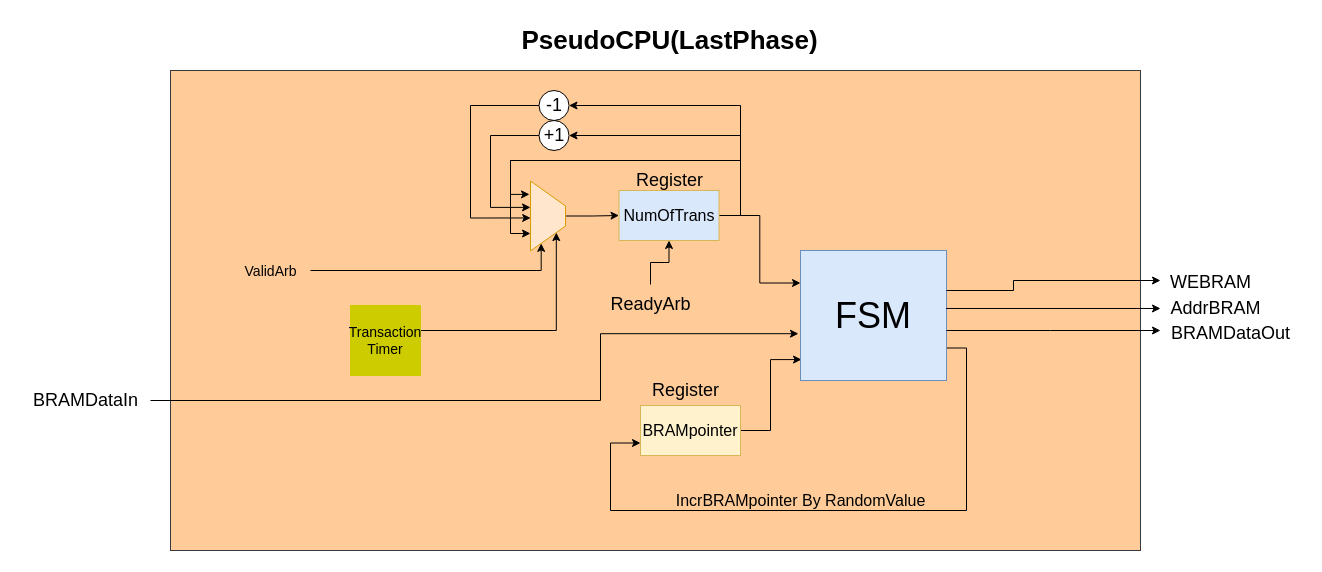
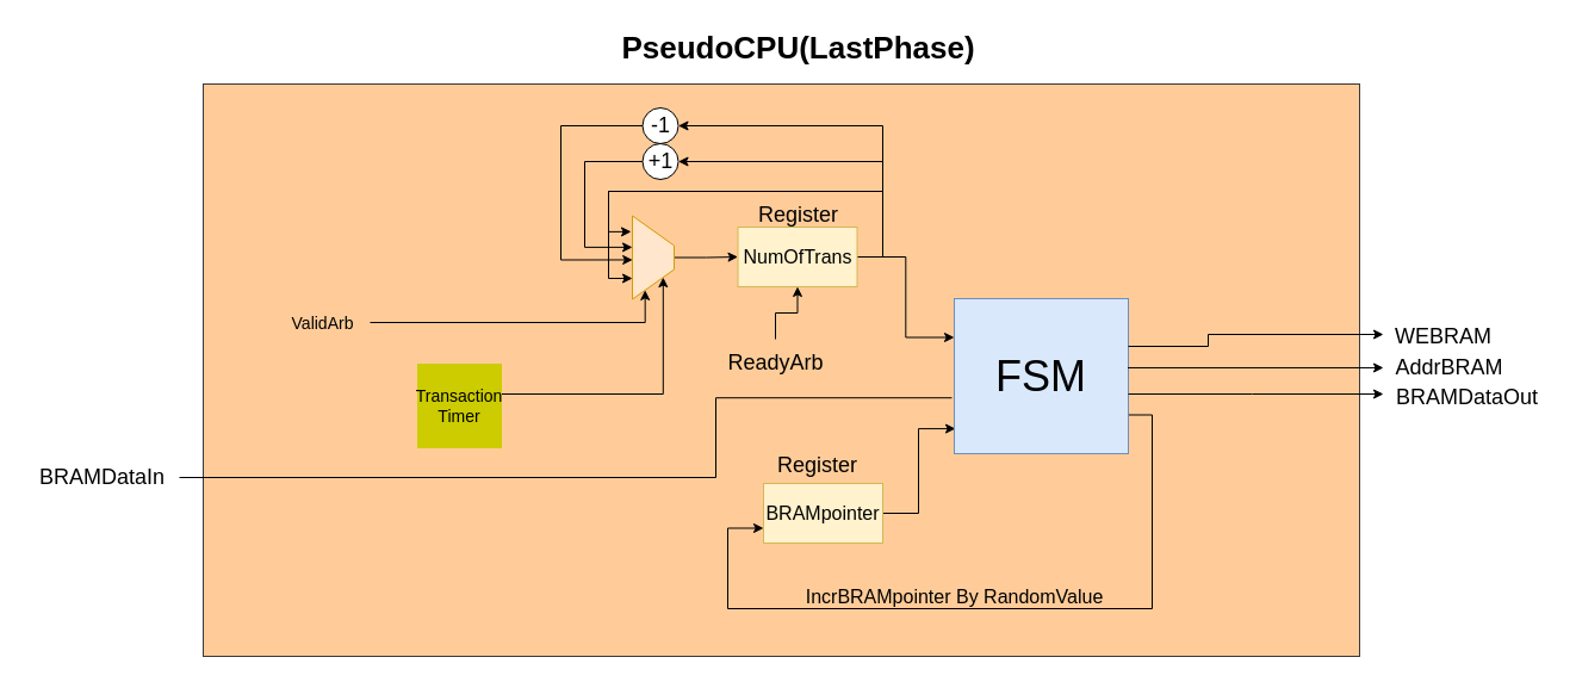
- <mxCell id="11" value="&lt;font style=&quot;font-size: 16px;&quot;&gt;NumOfTrans&lt;/font&gt;" style="rounded=0;whiteSpace=wrap;html=1;strokeColor=#d6b656;fontSize=14;fillColor=#dae8fc;" parent="1" vertex="1"><mxGeometry x="618.52" y="190" width="100" height="50" as="geometry" /></mxCell>
+ <mxCell id="11" value="&lt;font style=&quot;font-size: 16px;&quot;&gt;NumOfTrans&lt;/font&gt;" style="rounded=0;whiteSpace=wrap;html=1;strokeColor=#d6b656;fontSize=14;fillColor=#fff2cc;" parent="1" vertex="1"><mxGeometry x="618.52" y="190" width="100" height="50" as="geometry" /></mxCell>
- <mxCell id="26" style="edgeStyle=orthogonalEdgeStyle;rounded=0;orthogonalLoop=1;jettySize=auto;html=1;entryX=-0.014;entryY=0.64;entryDx=0;entryDy=0;fontSize=18;entryPerimeter=0;" parent="1" source="27" target="25" edge="1"><mxGeometry relative="1" as="geometry"><Array as="points"><mxPoint x="600" y="400" /><mxPoint x="600" y="333" /></Array></mxGeometry></mxCell>
+ <mxCell id="26" style="edgeStyle=orthogonalEdgeStyle;rounded=0;orthogonalLoop=1;jettySize=auto;html=1;entryX=-0.014;entryY=0.64;entryDx=0;entryDy=0;fontSize=18;entryPerimeter=0;endArrow=none;" parent="1" source="27" target="25" edge="1"><mxGeometry relative="1" as="geometry"><Array as="points"><mxPoint x="600" y="400" /><mxPoint x="600" y="333" /></Array></mxGeometry></mxCell>
